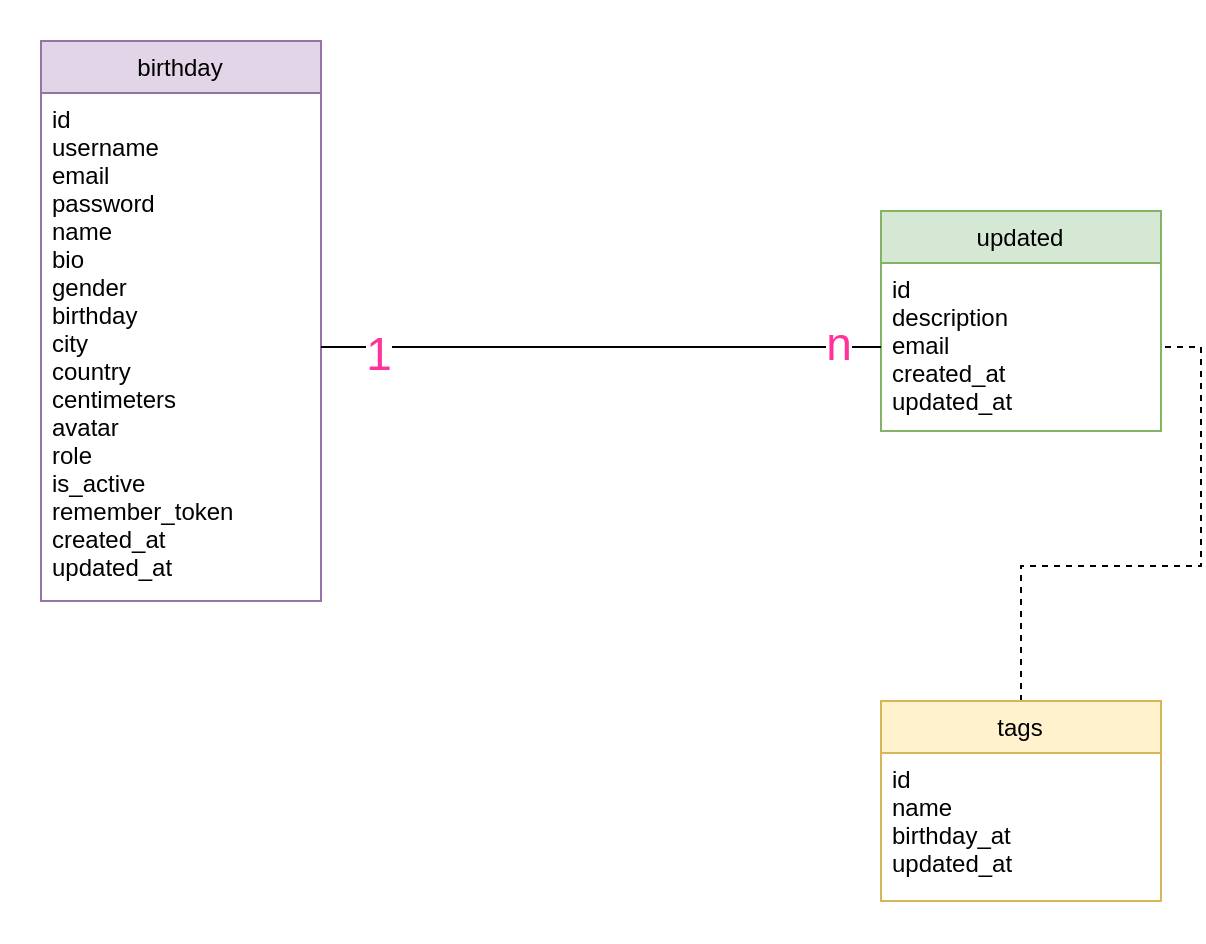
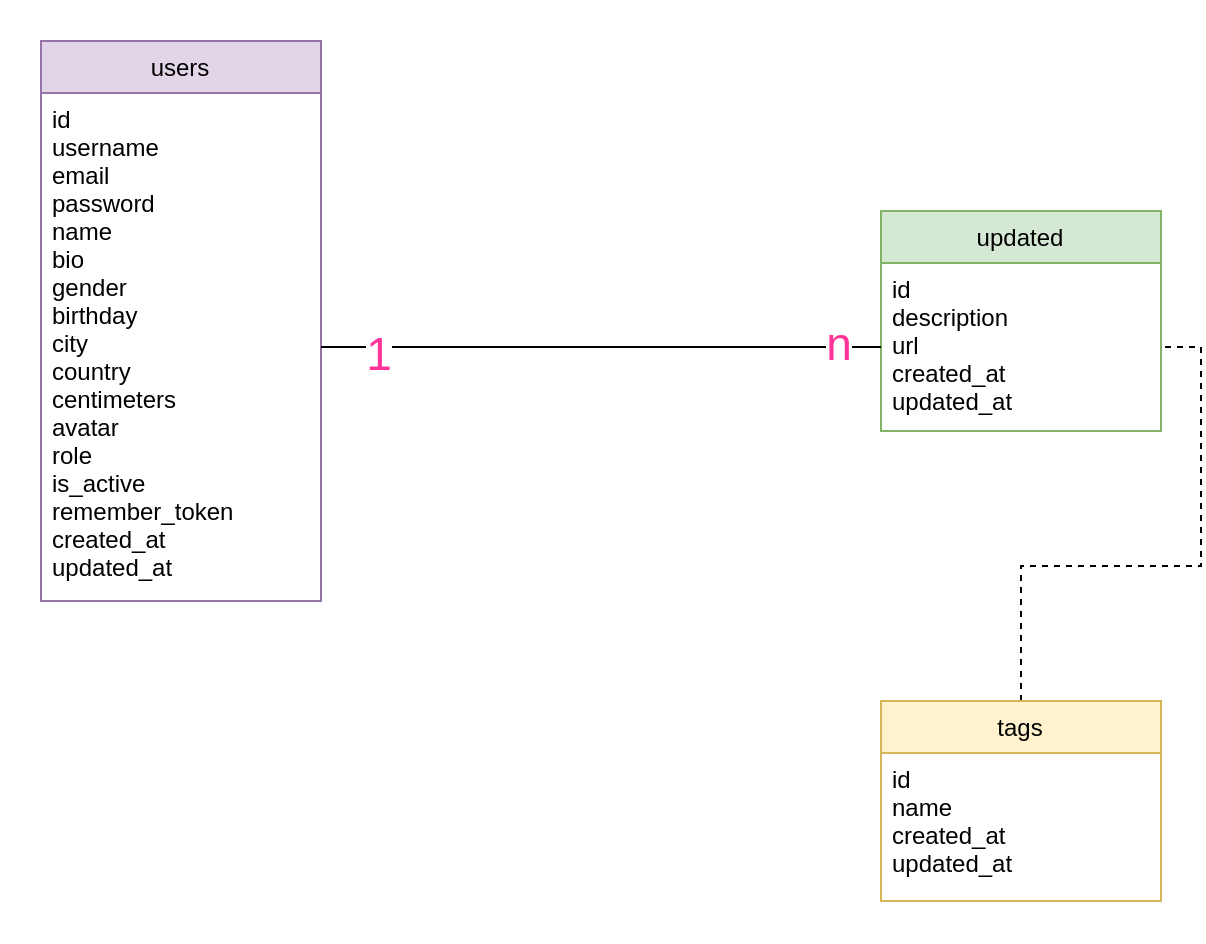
- <mxCell id="2" value="birthday" style="swimlane;fontStyle=0;childLayout=stackLayout;horizontal=1;startSize=26;fillColor=#e1d5e7;horizontalStack=0;resizeParent=1;resizeParentMax=0;resizeLast=0;collapsible=1;marginBottom=0;strokeColor=#9673a6;" parent="1" vertex="1"><mxGeometry x="20" y="20" width="140" height="280" as="geometry" /></mxCell>
+ <mxCell id="2" value="users" style="swimlane;fontStyle=0;childLayout=stackLayout;horizontal=1;startSize=26;fillColor=#e1d5e7;horizontalStack=0;resizeParent=1;resizeParentMax=0;resizeLast=0;collapsible=1;marginBottom=0;strokeColor=#9673a6;" parent="1" vertex="1"><mxGeometry x="20" y="20" width="140" height="280" as="geometry" /></mxCell>
- <mxCell id="5" value="id&#10;description&#10;email&#10;created_at&#10;updated_at&#10;" style="text;strokeColor=none;fillColor=none;align=left;verticalAlign=top;spacingLeft=4;spacingRight=4;overflow=hidden;rotatable=0;points=[[0,0.5],[1,0.5]];portConstraint=eastwest;" vertex="1" parent="4"><mxGeometry y="26" width="140" height="84" as="geometry" /></mxCell>
+ <mxCell id="5" value="id&#10;description&#10;url&#10;created_at&#10;updated_at&#10;" style="text;strokeColor=none;fillColor=none;align=left;verticalAlign=top;spacingLeft=4;spacingRight=4;overflow=hidden;rotatable=0;points=[[0,0.5],[1,0.5]];portConstraint=eastwest;" vertex="1" parent="4"><mxGeometry y="26" width="140" height="84" as="geometry" /></mxCell>
- <mxCell id="11" value="id&#10;name&#10;birthday_at&#10;updated_at&#10;" style="text;strokeColor=none;fillColor=none;align=left;verticalAlign=top;spacingLeft=4;spacingRight=4;overflow=hidden;rotatable=0;points=[[0,0.5],[1,0.5]];portConstraint=eastwest;" vertex="1" parent="10"><mxGeometry y="26" width="140" height="74" as="geometry" /></mxCell>
+ <mxCell id="11" value="id&#10;name&#10;created_at&#10;updated_at&#10;" style="text;strokeColor=none;fillColor=none;align=left;verticalAlign=top;spacingLeft=4;spacingRight=4;overflow=hidden;rotatable=0;points=[[0,0.5],[1,0.5]];portConstraint=eastwest;" vertex="1" parent="10"><mxGeometry y="26" width="140" height="74" as="geometry" /></mxCell>
